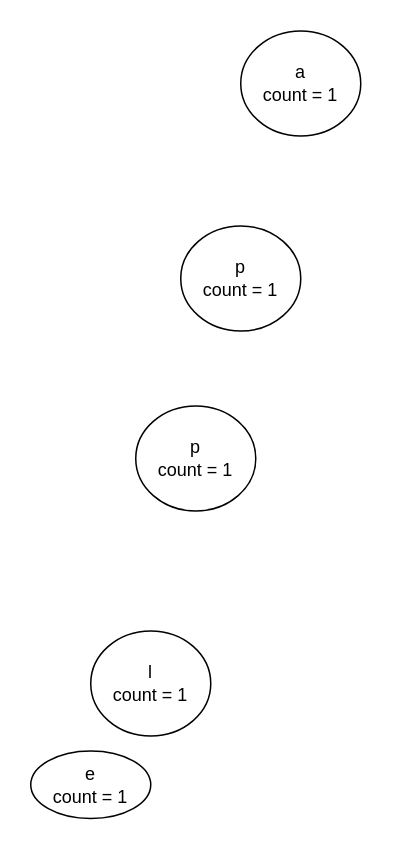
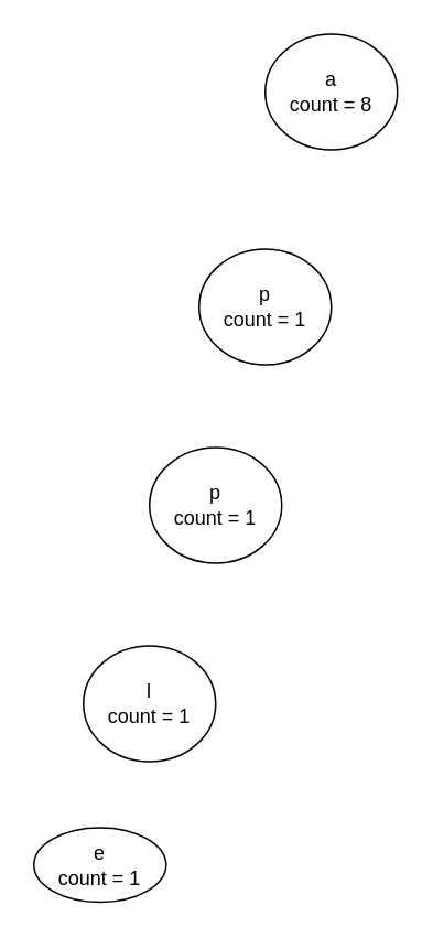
- <mxCell id="2" value="a&lt;br&gt;count = 1&lt;br&gt;" style="ellipse;whiteSpace=wrap;html=1;" vertex="1" parent="1"><mxGeometry x="160" y="20" width="80" height="70" as="geometry" /></mxCell>
+ <mxCell id="2" value="a&lt;br&gt;count = 8&lt;br&gt;" style="ellipse;whiteSpace=wrap;html=1;" vertex="1" parent="1"><mxGeometry x="160" y="20" width="80" height="70" as="geometry" /></mxCell>
- <mxCell id="5" value="l&lt;br&gt;count = 1&lt;br&gt;" style="ellipse;whiteSpace=wrap;html=1;" vertex="1" parent="1"><mxGeometry x="60" y="420" width="80" height="70" as="geometry" /></mxCell>
+ <mxCell id="5" value="l&lt;br&gt;count = 1&lt;br&gt;" style="ellipse;whiteSpace=wrap;html=1;" vertex="1" parent="1"><mxGeometry x="50" y="390" width="80" height="70" as="geometry" /></mxCell>
